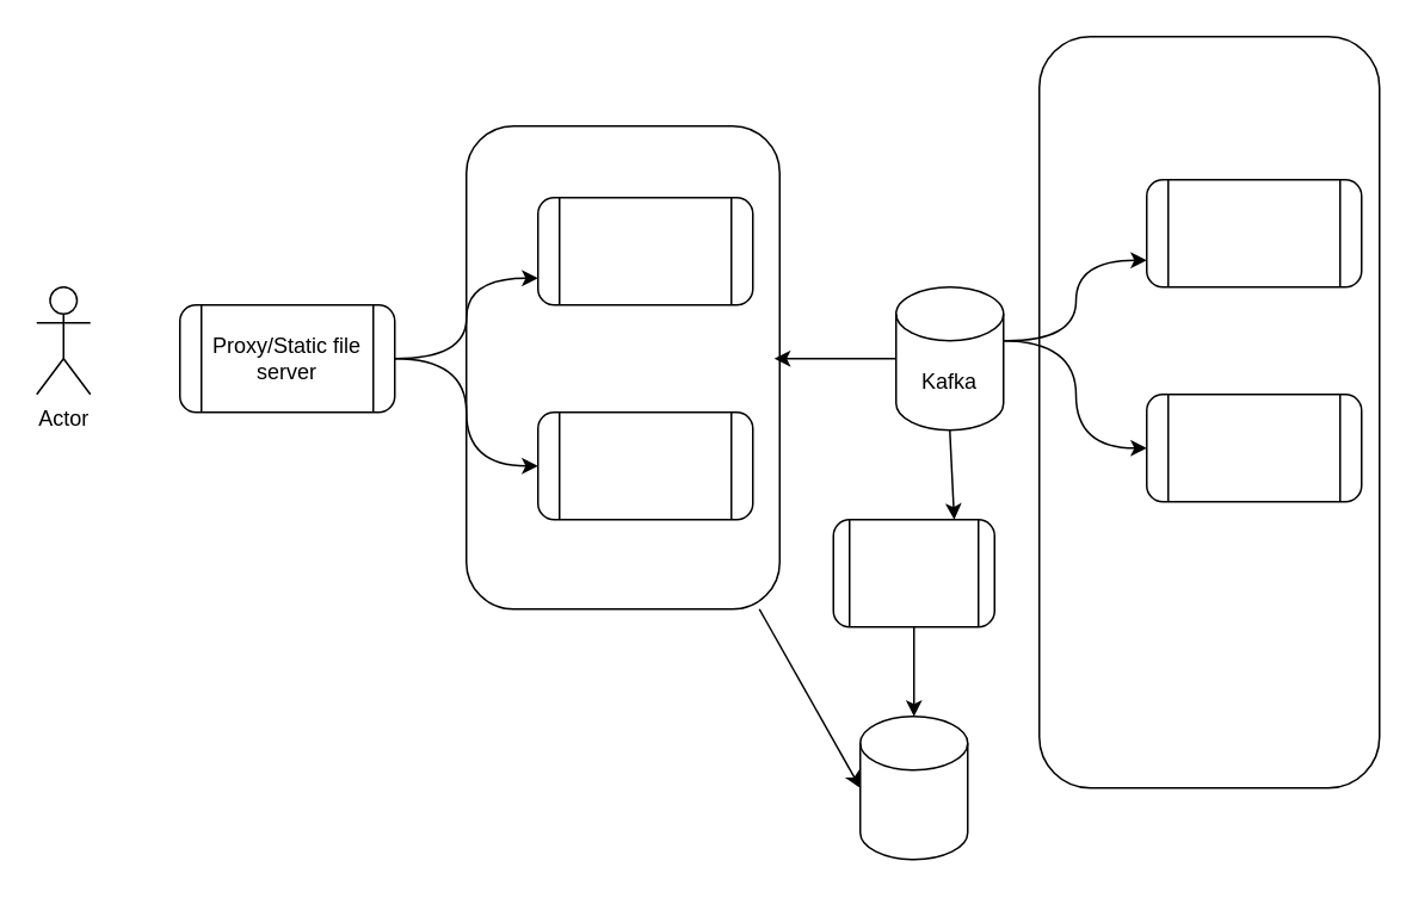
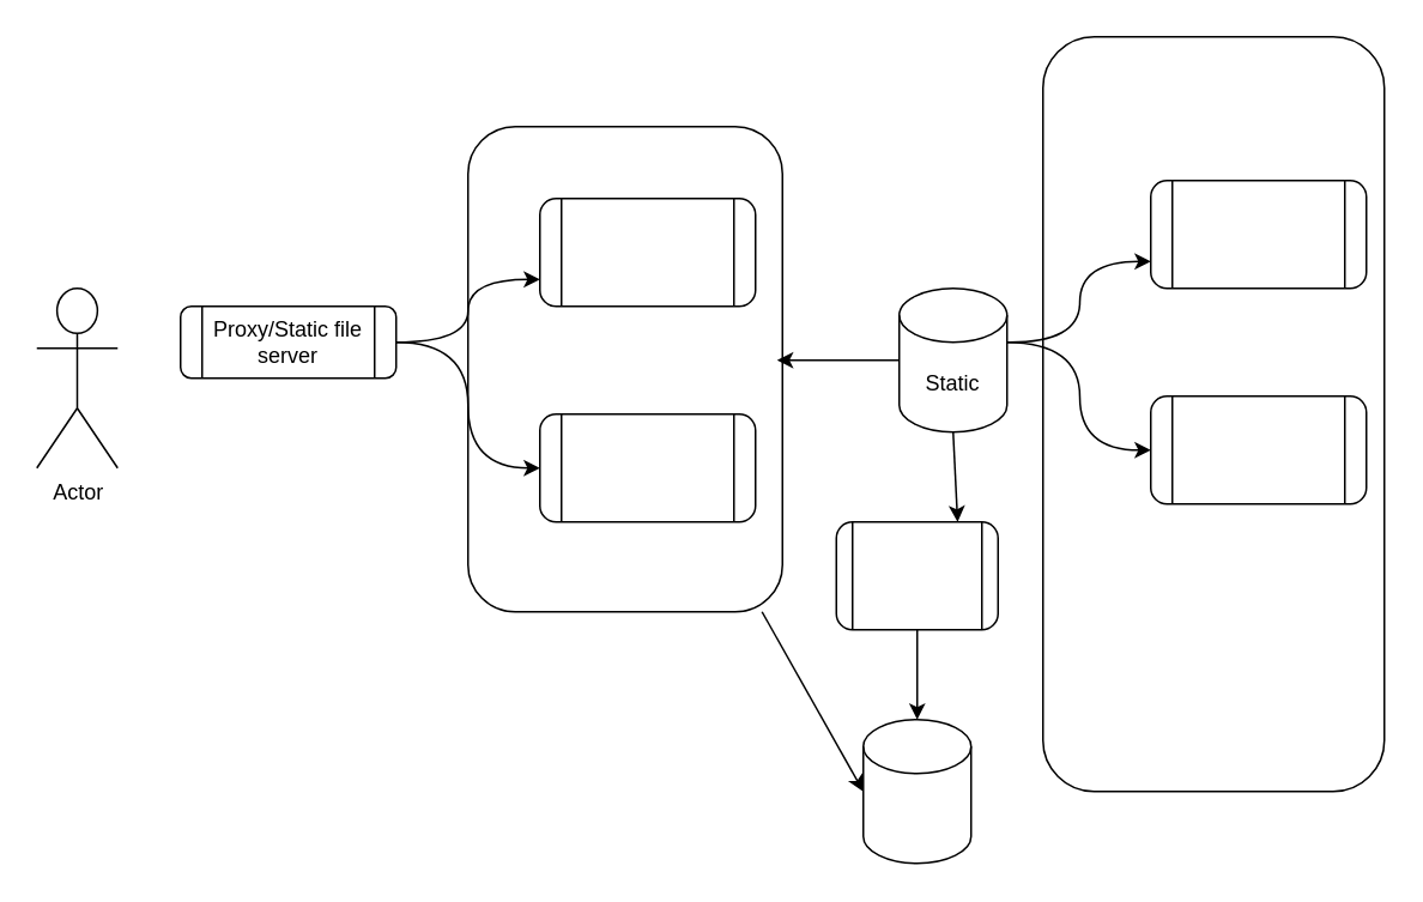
- <mxCell id="4" value="Actor" style="shape=umlActor;verticalLabelPosition=bottom;verticalAlign=top;html=1;outlineConnect=0;rounded=1;" parent="1" vertex="1"><mxGeometry x="20" y="160" width="30" height="60" as="geometry" /></mxCell>
+ <mxCell id="4" value="Actor" style="shape=umlActor;verticalLabelPosition=bottom;verticalAlign=top;html=1;outlineConnect=0;rounded=1;" parent="1" vertex="1"><mxGeometry x="20" y="160" width="45" height="100" as="geometry" /></mxCell>
- <mxCell id="7" value="Proxy/Static file server" style="shape=process;whiteSpace=wrap;html=1;backgroundOutline=1;rounded=1;" parent="1" vertex="1"><mxGeometry x="100" y="170" width="120" height="60" as="geometry" /></mxCell>
+ <mxCell id="7" value="Proxy/Static file server" style="shape=process;whiteSpace=wrap;html=1;backgroundOutline=1;rounded=1;" parent="1" vertex="1"><mxGeometry x="100" y="170" width="120" height="40" as="geometry" /></mxCell>
- <mxCell id="12" value="Kafka" style="shape=cylinder3;whiteSpace=wrap;html=1;boundedLbl=1;backgroundOutline=1;size=15;rounded=1;" parent="1" vertex="1"><mxGeometry x="500" y="160" width="60" height="80" as="geometry" /></mxCell>
+ <mxCell id="12" value="Static" style="shape=cylinder3;whiteSpace=wrap;html=1;boundedLbl=1;backgroundOutline=1;size=15;rounded=1;" parent="1" vertex="1"><mxGeometry x="500" y="160" width="60" height="80" as="geometry" /></mxCell>
